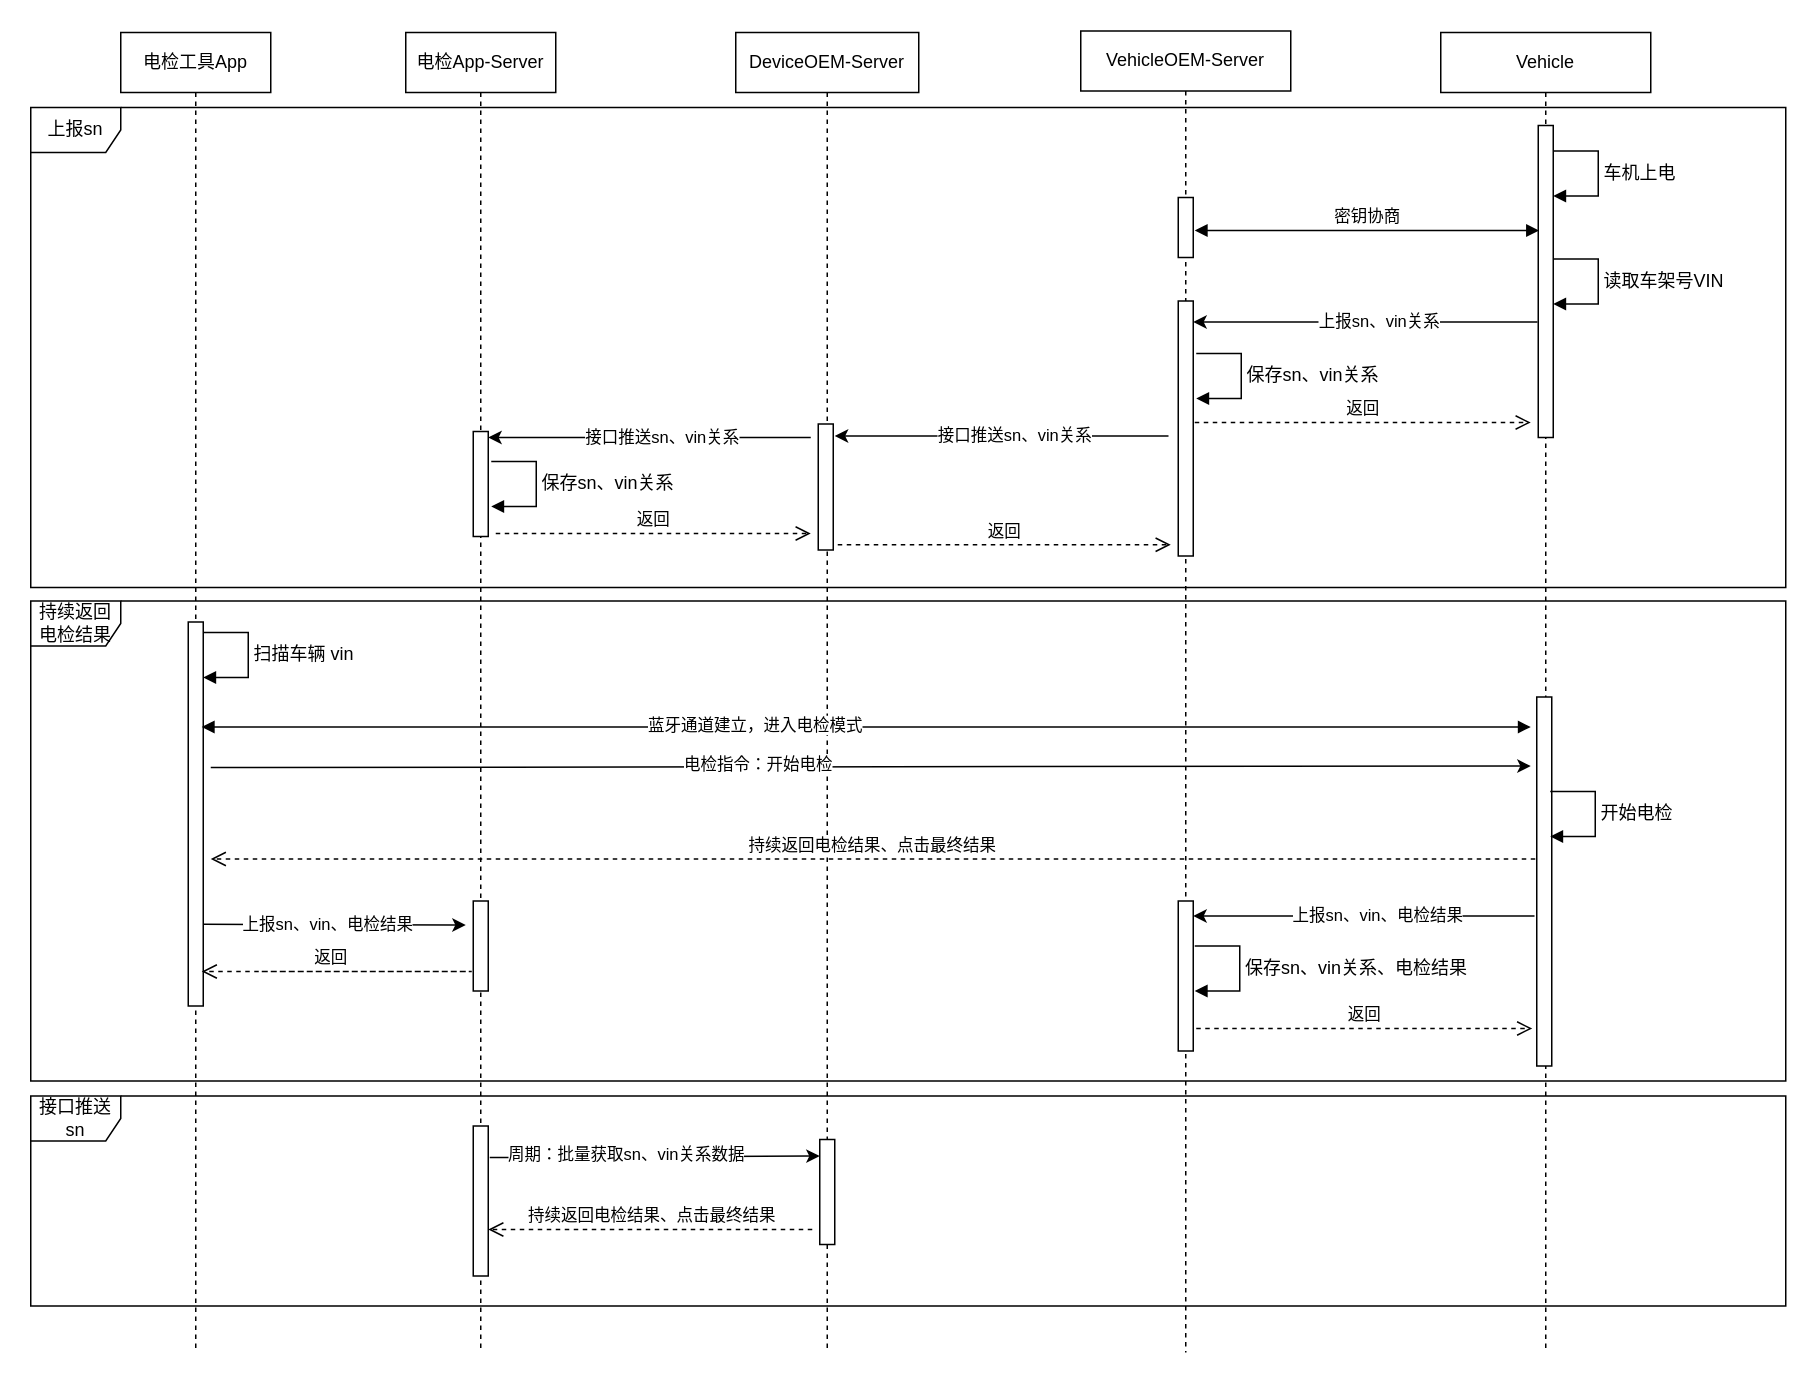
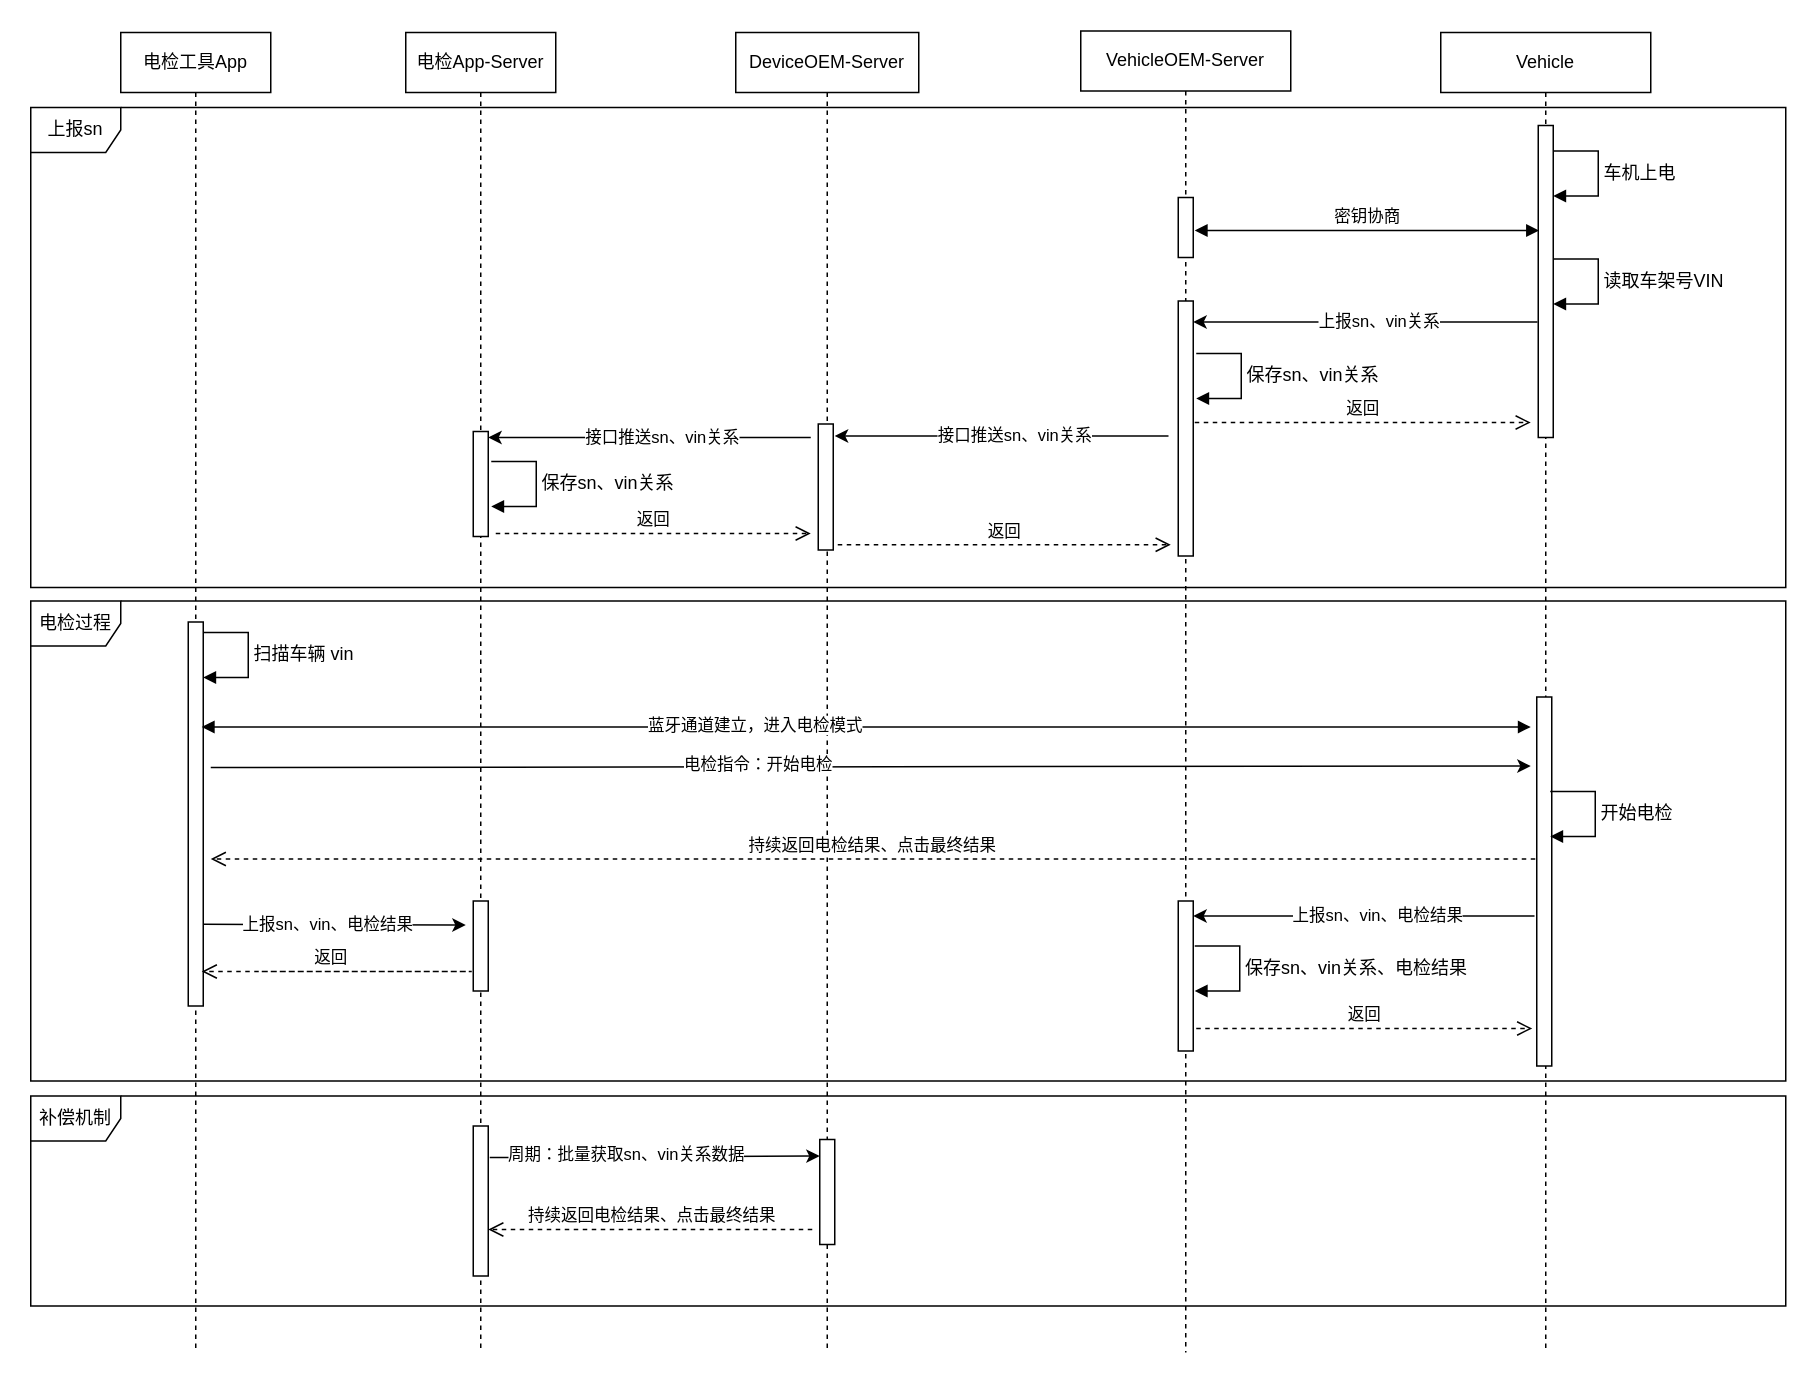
- <mxCell id="50" value="持续返回电检结果" style="shape=umlFrame;whiteSpace=wrap;html=1;pointerEvents=0;sketch=0;strokeColor=default;align=center;verticalAlign=middle;fontFamily=Helvetica;fontSize=12;fontColor=default;fillColor=default;" vertex="1" parent="1"><mxGeometry x="20" y="400" width="1170" height="320" as="geometry" /></mxCell>
+ <mxCell id="50" value="电检过程" style="shape=umlFrame;whiteSpace=wrap;html=1;pointerEvents=0;sketch=0;strokeColor=default;align=center;verticalAlign=middle;fontFamily=Helvetica;fontSize=12;fontColor=default;fillColor=default;" vertex="1" parent="1"><mxGeometry x="20" y="400" width="1170" height="320" as="geometry" /></mxCell>
- <mxCell id="23" value="接口推送sn" style="shape=umlFrame;whiteSpace=wrap;html=1;pointerEvents=0;sketch=0;strokeColor=default;align=center;verticalAlign=middle;fontFamily=Helvetica;fontSize=12;fontColor=default;fillColor=default;" vertex="1" parent="1"><mxGeometry x="20" y="730" width="1170" height="140" as="geometry" /></mxCell>
+ <mxCell id="23" value="补偿机制" style="shape=umlFrame;whiteSpace=wrap;html=1;pointerEvents=0;sketch=0;strokeColor=default;align=center;verticalAlign=middle;fontFamily=Helvetica;fontSize=12;fontColor=default;fillColor=default;" vertex="1" parent="1"><mxGeometry x="20" y="730" width="1170" height="140" as="geometry" /></mxCell>
